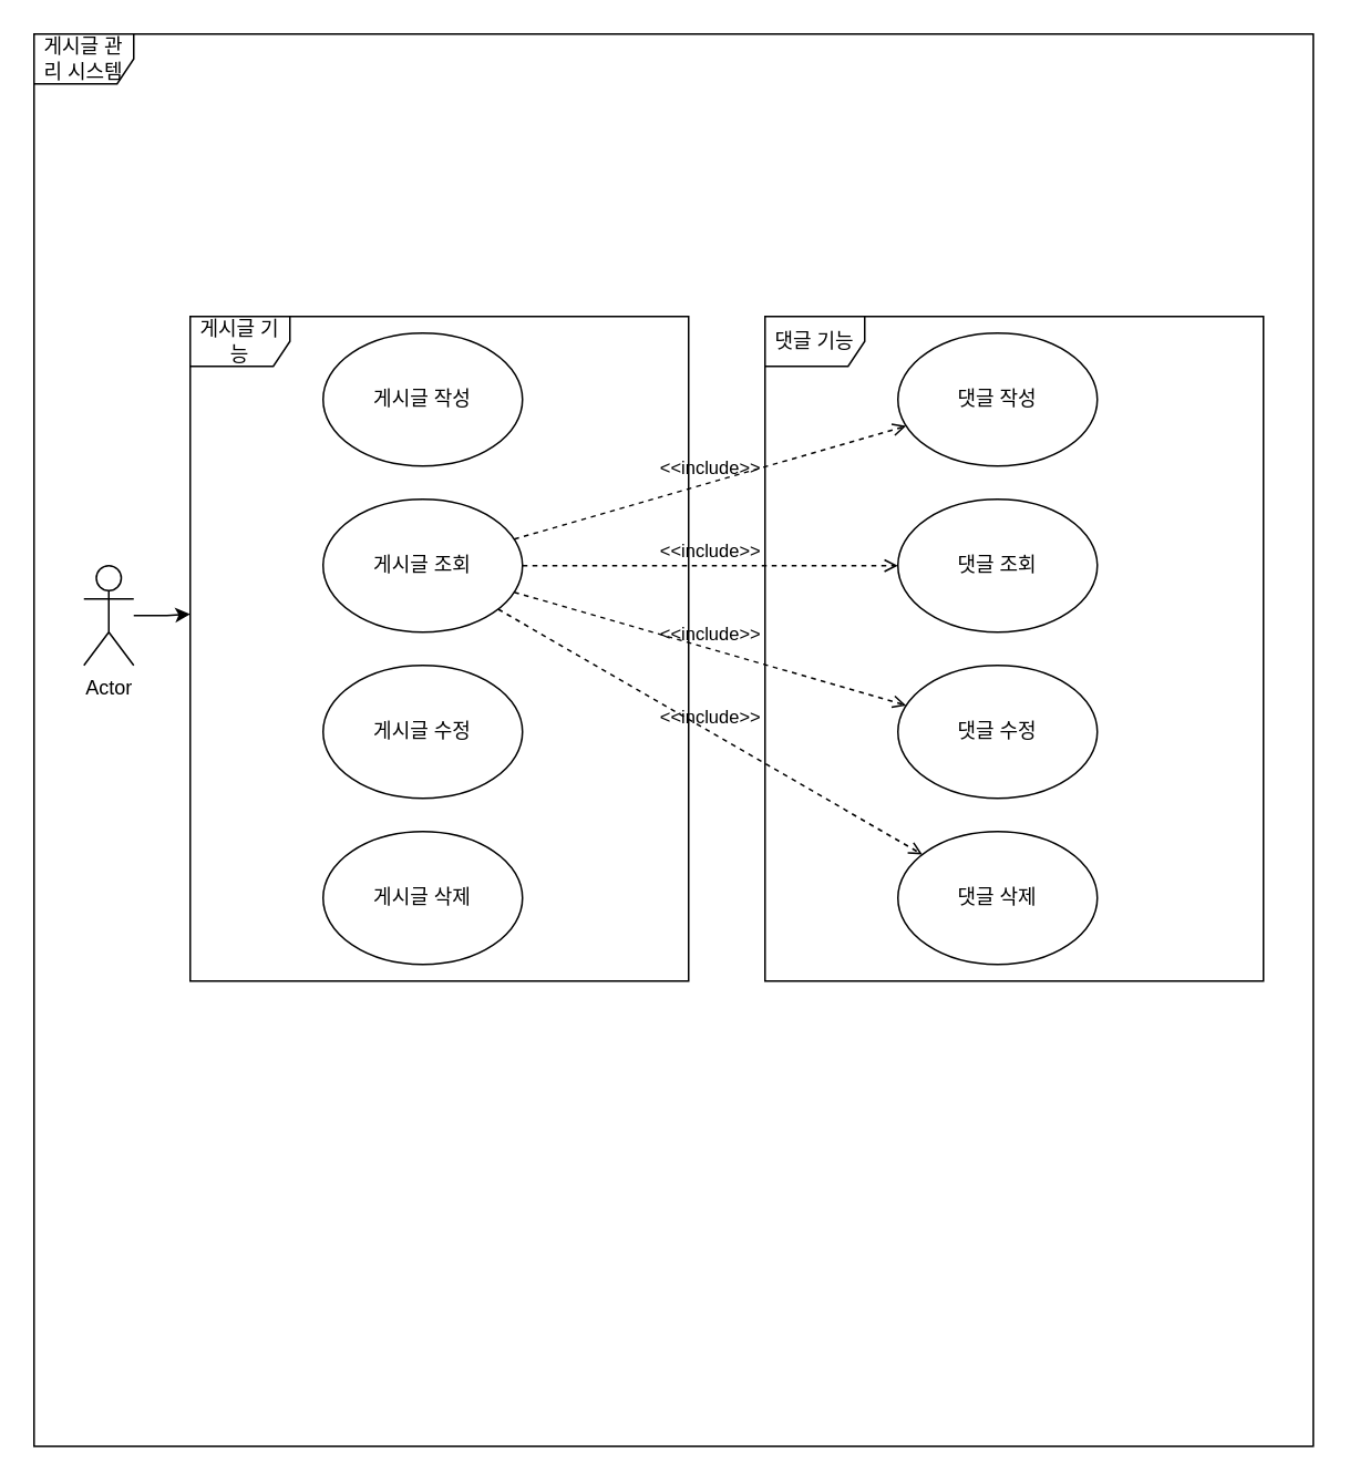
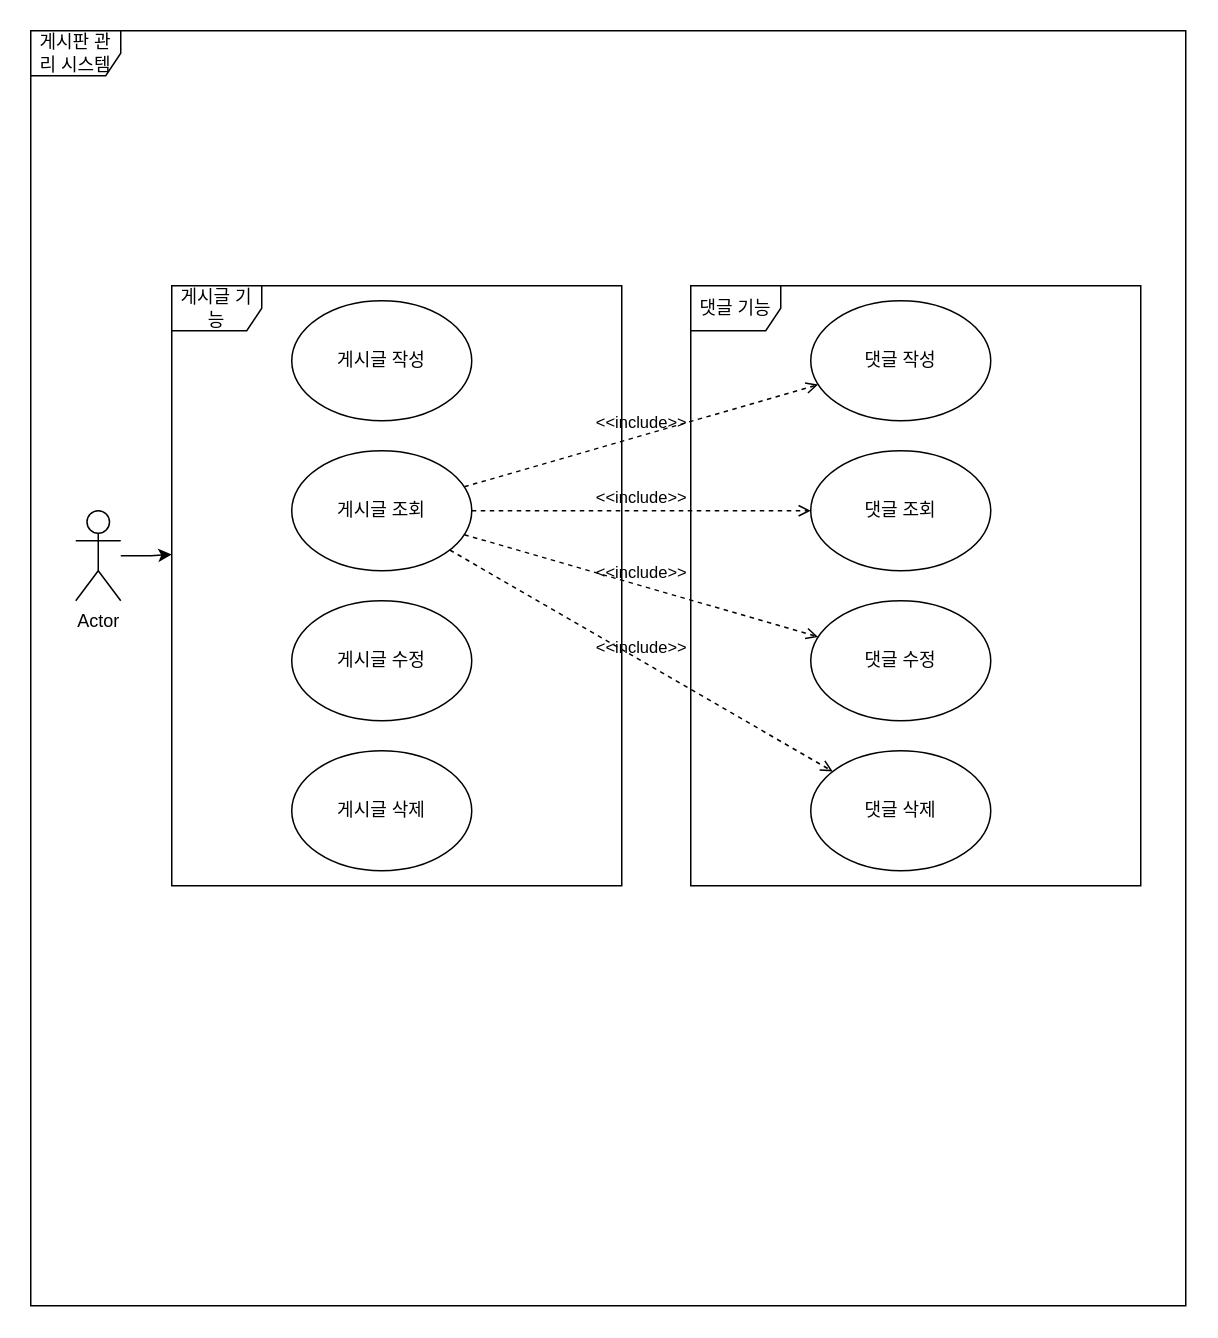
- <mxCell id="13" value="게시글 관리 시스템" style="shape=umlFrame;whiteSpace=wrap;html=1;pointerEvents=0;" vertex="1" parent="1"><mxGeometry x="20" y="20" width="770" height="850" as="geometry" /></mxCell>
+ <mxCell id="13" value="게시판 관리 시스템" style="shape=umlFrame;whiteSpace=wrap;html=1;pointerEvents=0;" vertex="1" parent="1"><mxGeometry x="20" y="20" width="770" height="850" as="geometry" /></mxCell>
